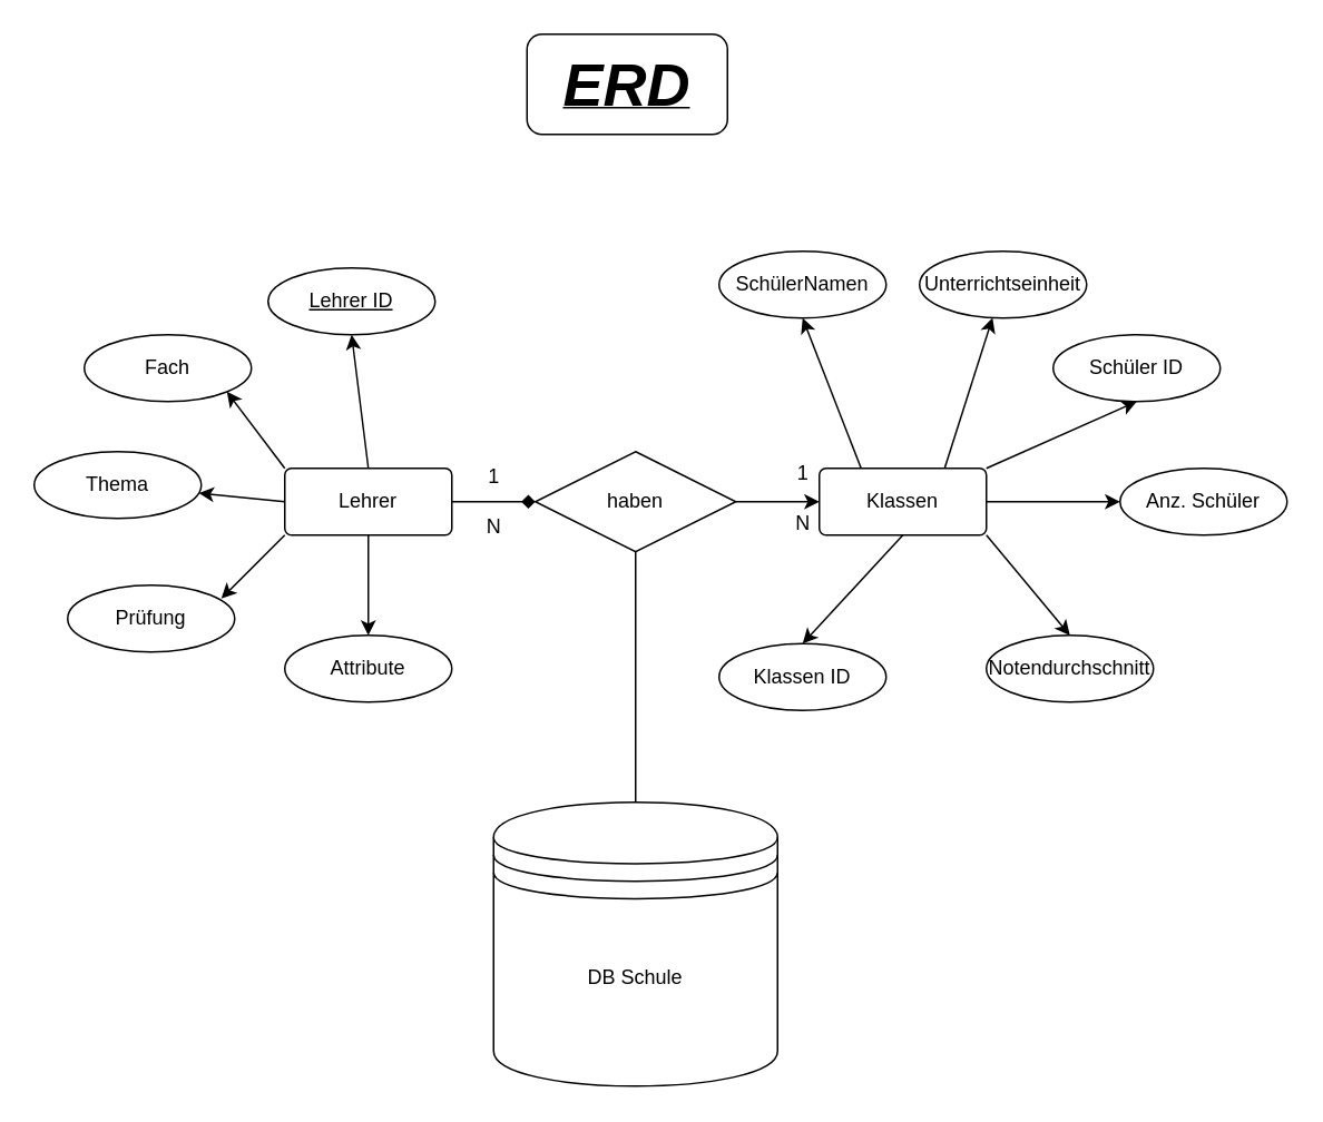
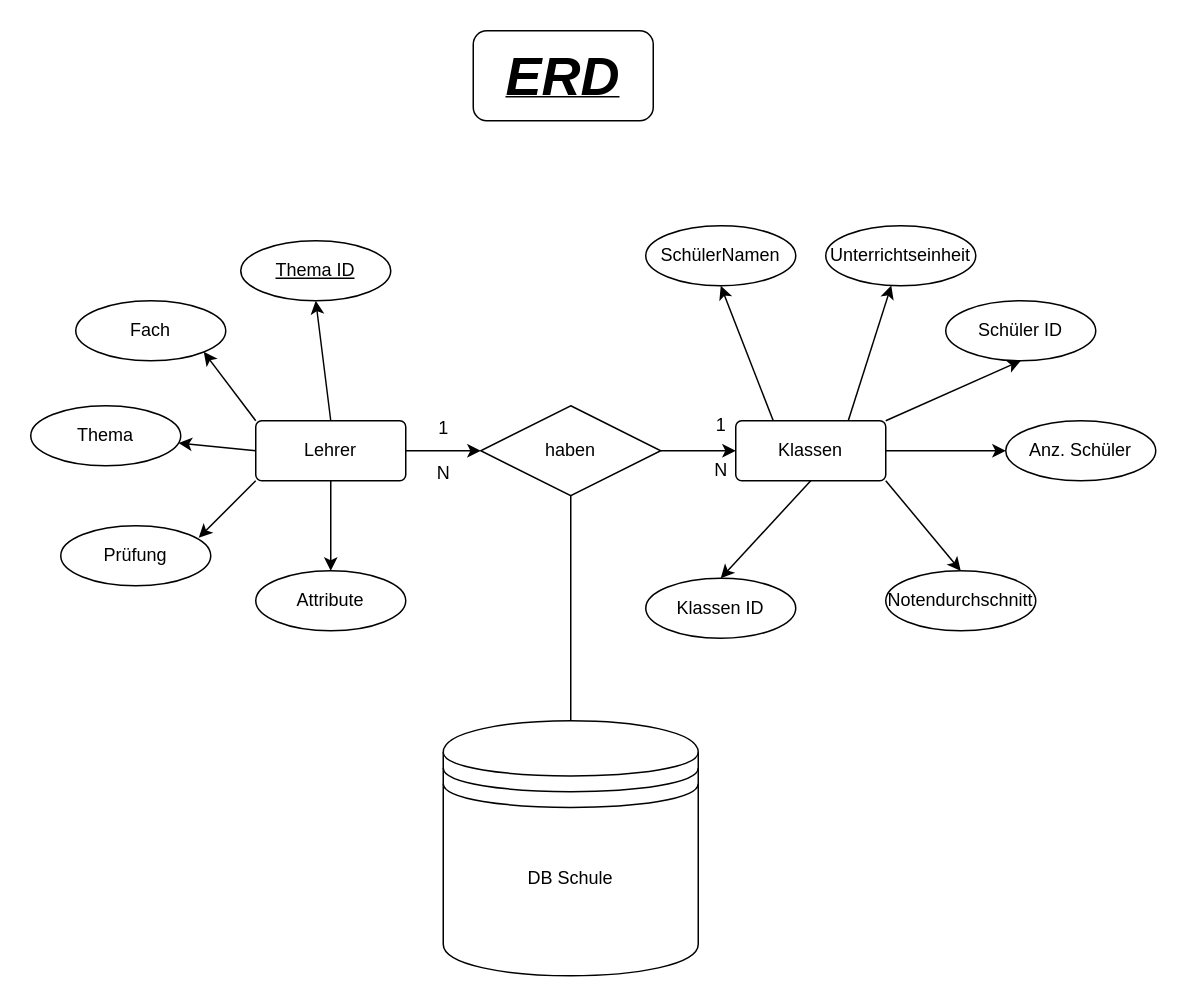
- <mxCell id="23" value="&lt;u&gt;Lehrer ID&lt;/u&gt;" style="ellipse;whiteSpace=wrap;html=1;align=center;" parent="1" vertex="1"><mxGeometry x="160" y="160" width="100" height="40" as="geometry" /></mxCell>
+ <mxCell id="23" value="&lt;u&gt;Thema ID&lt;/u&gt;" style="ellipse;whiteSpace=wrap;html=1;align=center;" parent="1" vertex="1"><mxGeometry x="160" y="160" width="100" height="40" as="geometry" /></mxCell>
- <mxCell id="4" style="edgeStyle=orthogonalEdgeStyle;rounded=0;orthogonalLoop=1;jettySize=auto;html=1;exitX=1;exitY=0.5;exitDx=0;exitDy=0;entryX=0;entryY=0.5;entryDx=0;entryDy=0;endArrow=diamond;" parent="1" source="9" target="29" edge="1"><mxGeometry relative="1" as="geometry" /></mxCell>
+ <mxCell id="4" style="edgeStyle=orthogonalEdgeStyle;rounded=0;orthogonalLoop=1;jettySize=auto;html=1;exitX=1;exitY=0.5;exitDx=0;exitDy=0;entryX=0;entryY=0.5;entryDx=0;entryDy=0;" parent="1" source="9" target="29" edge="1"><mxGeometry relative="1" as="geometry" /></mxCell>
